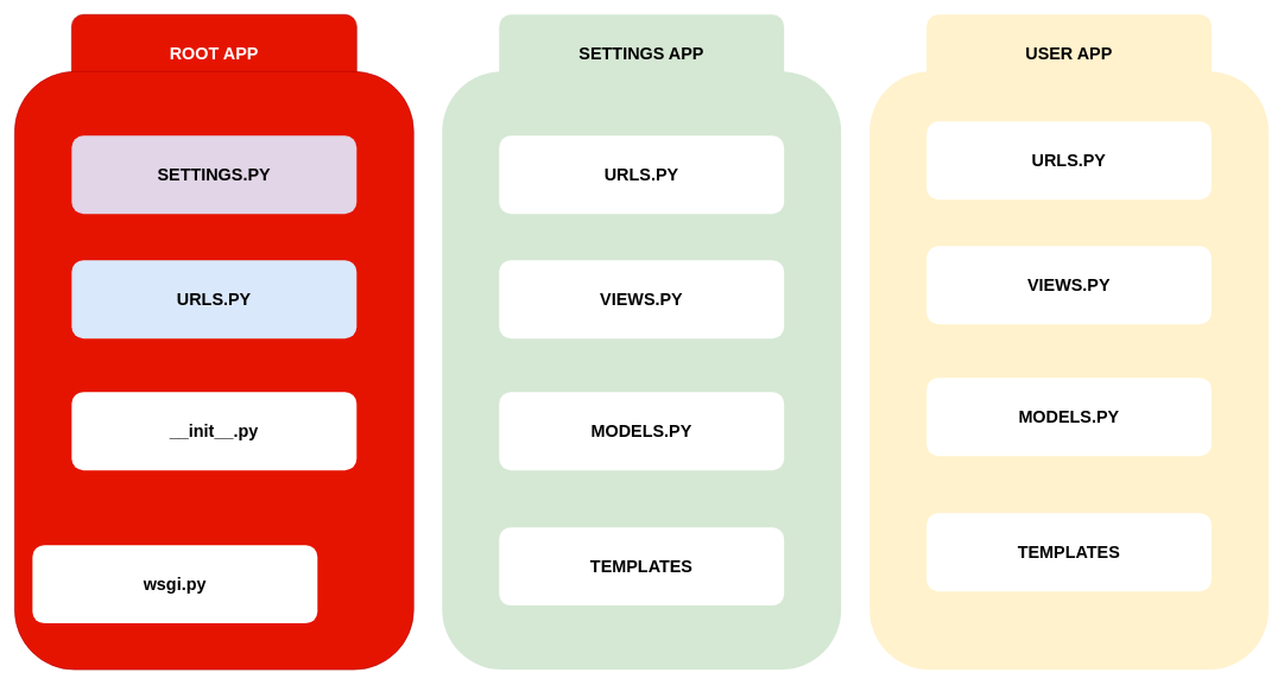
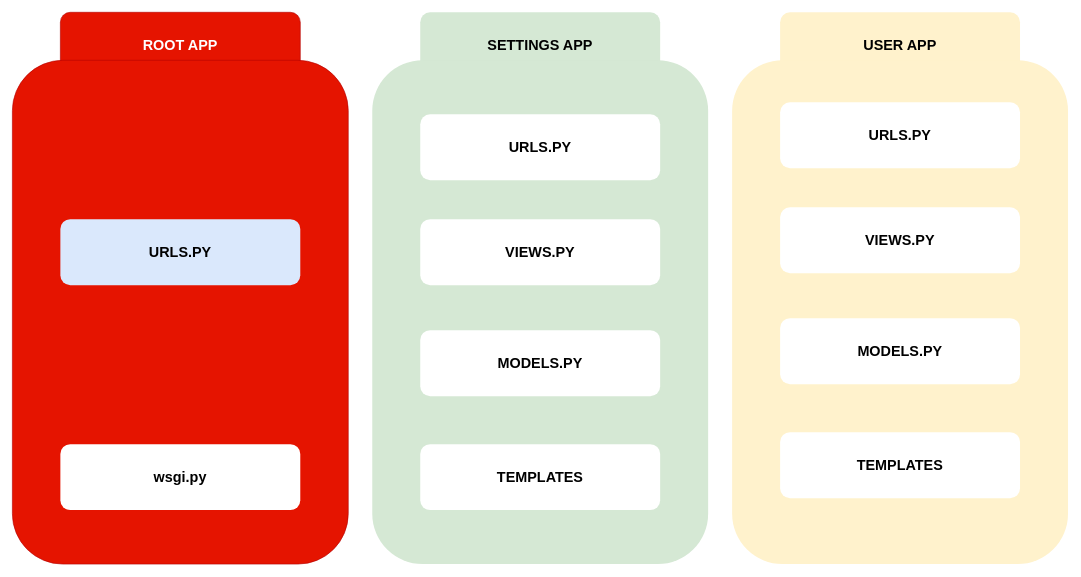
- <mxCell id="8" value="&lt;h1&gt;SETTINGS.PY&lt;/h1&gt;" style="rounded=1;whiteSpace=wrap;html=1;fillColor=#e1d5e7;strokeColor=none;" vertex="1" parent="1"><mxGeometry x="100" y="190" width="400" height="110" as="geometry" /></mxCell>
- <mxCell id="10" value="&lt;h1&gt;__init__.py&lt;/h1&gt;" style="rounded=1;whiteSpace=wrap;html=1;strokeColor=none;" vertex="1" parent="1"><mxGeometry x="100" y="550" width="400" height="110" as="geometry" /></mxCell>
- <mxCell id="11" value="&lt;h1&gt;wsgi.py&lt;/h1&gt;" style="rounded=1;whiteSpace=wrap;html=1;strokeColor=none;" vertex="1" parent="1"><mxGeometry x="45" y="765" width="400" height="110" as="geometry" /></mxCell>
+ <mxCell id="11" value="&lt;h1&gt;wsgi.py&lt;/h1&gt;" style="rounded=1;whiteSpace=wrap;html=1;strokeColor=none;" vertex="1" parent="1"><mxGeometry x="100" y="740" width="400" height="110" as="geometry" /></mxCell>
